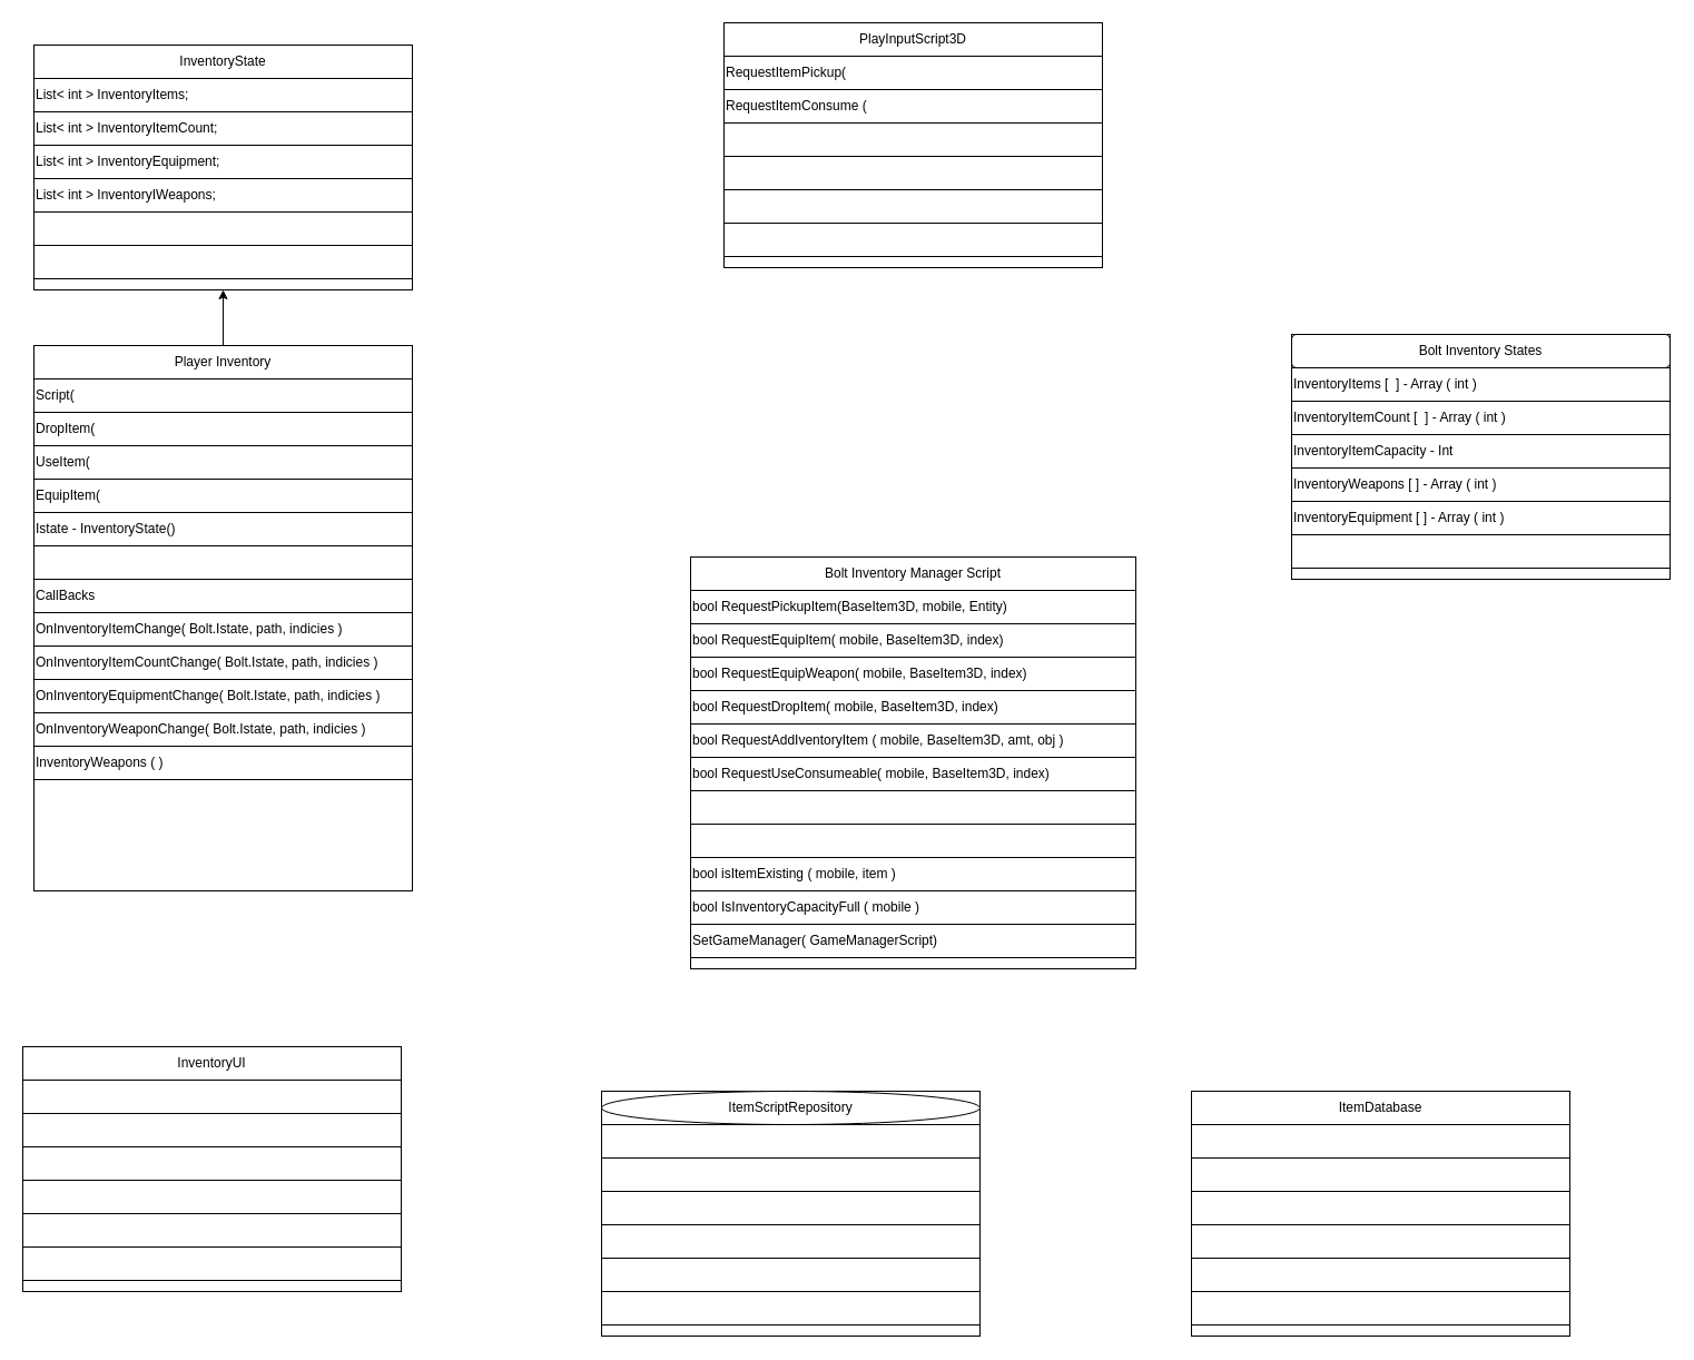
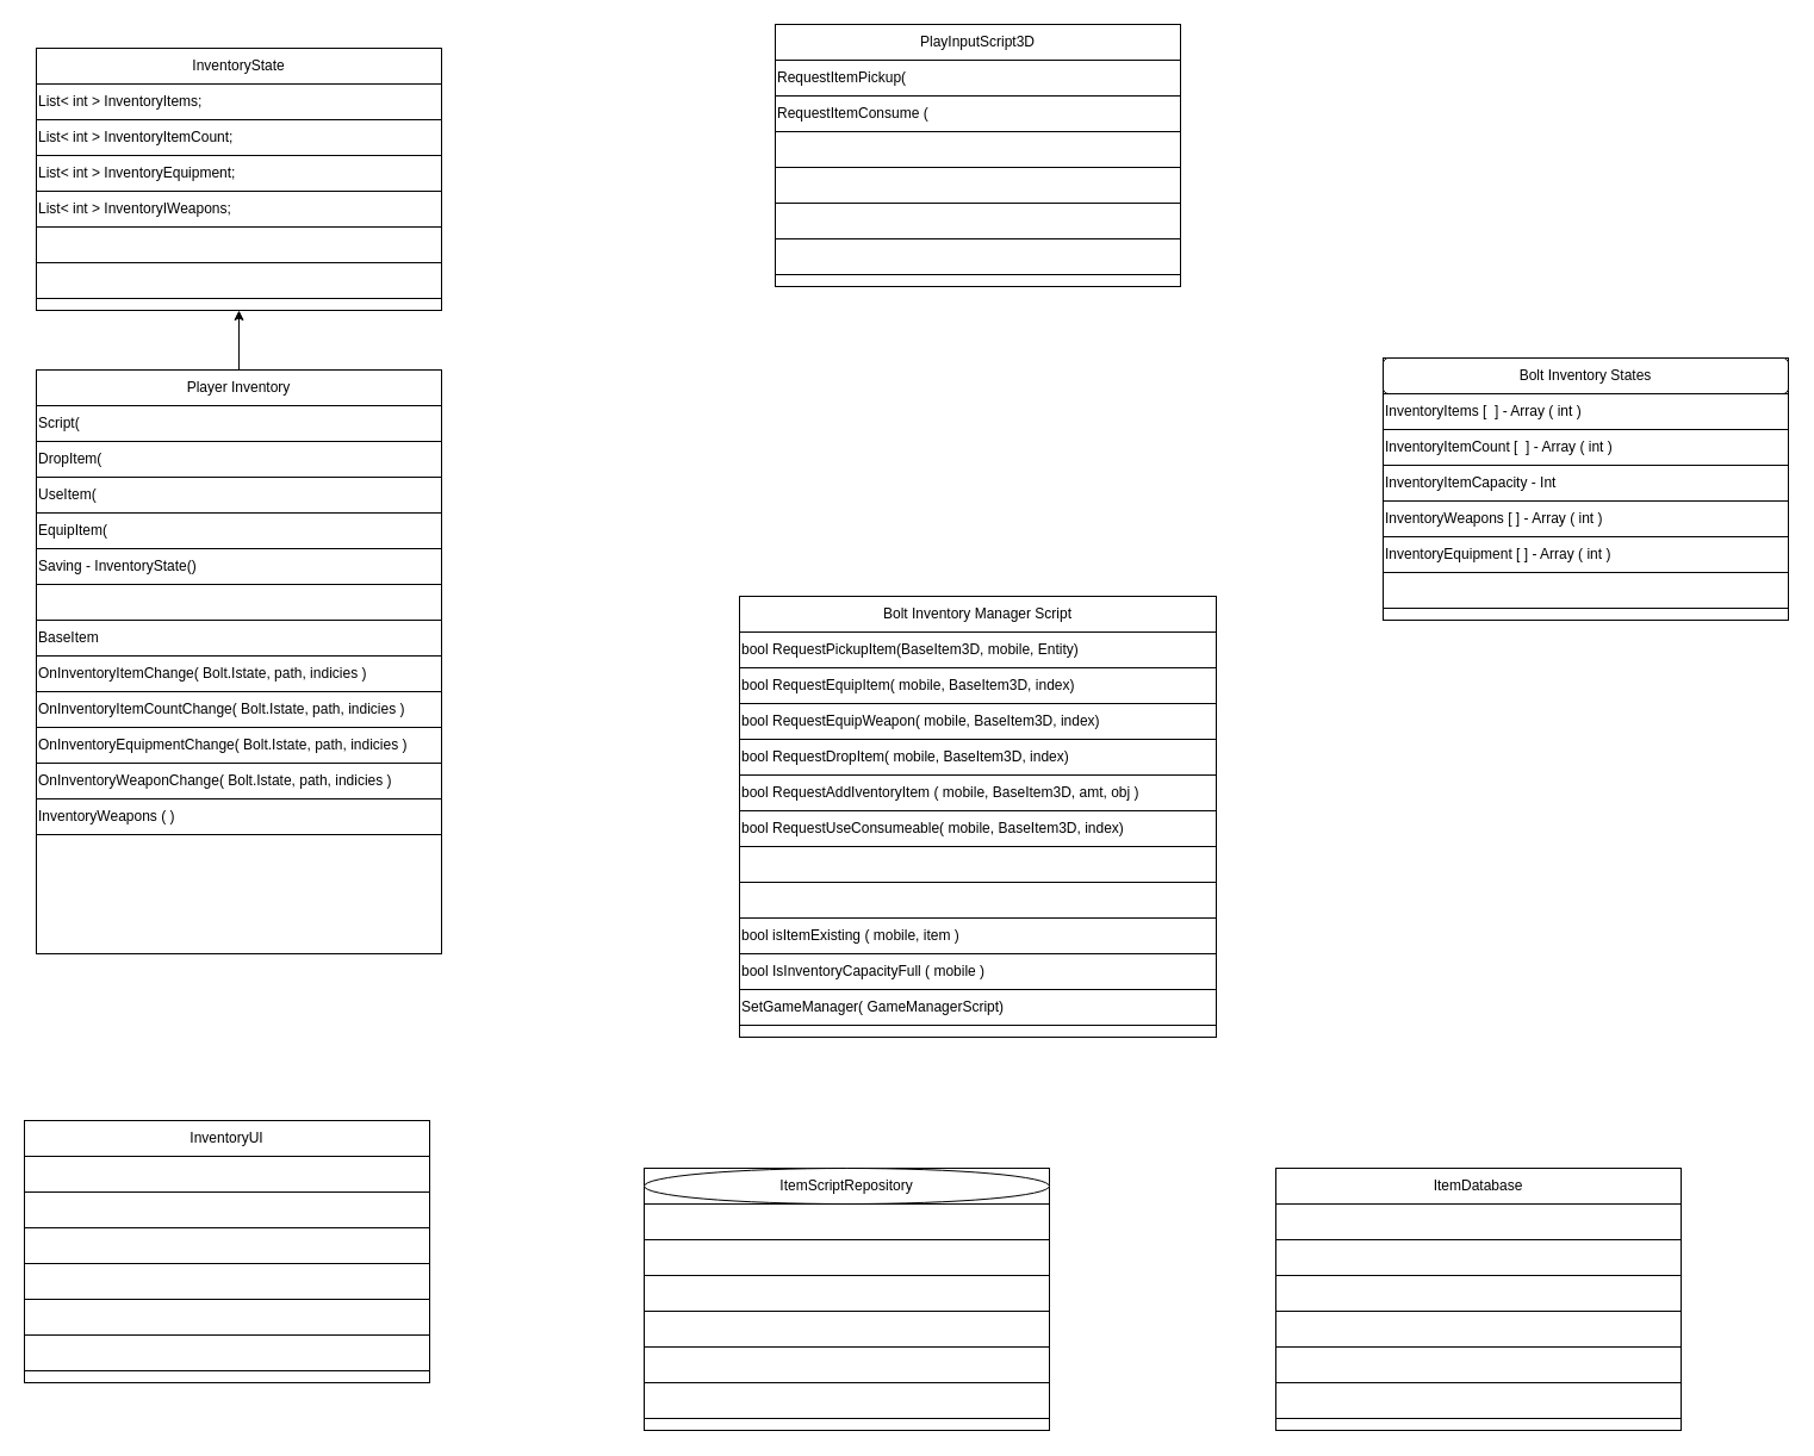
- <mxCell id="17" value="Istate - InventoryState()" style="rounded=0;whiteSpace=wrap;html=1;align=left;verticalAlign=middle;" vertex="1" parent="1"><mxGeometry x="30" y="460" width="340" height="30" as="geometry" /></mxCell>
+ <mxCell id="17" value="Saving - InventoryState()" style="rounded=0;whiteSpace=wrap;html=1;align=left;verticalAlign=middle;" vertex="1" parent="1"><mxGeometry x="30" y="460" width="340" height="30" as="geometry" /></mxCell>
- <mxCell id="64" value="CallBacks" style="rounded=0;whiteSpace=wrap;html=1;align=left;verticalAlign=middle;" vertex="1" parent="1"><mxGeometry x="30" y="520" width="340" height="30" as="geometry" /></mxCell>
+ <mxCell id="64" value="BaseItem" style="rounded=0;whiteSpace=wrap;html=1;align=left;verticalAlign=middle;" vertex="1" parent="1"><mxGeometry x="30" y="520" width="340" height="30" as="geometry" /></mxCell>
